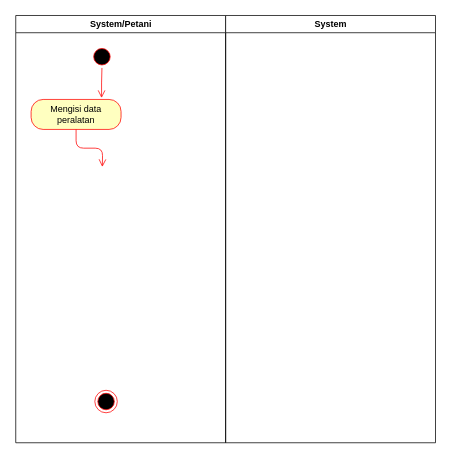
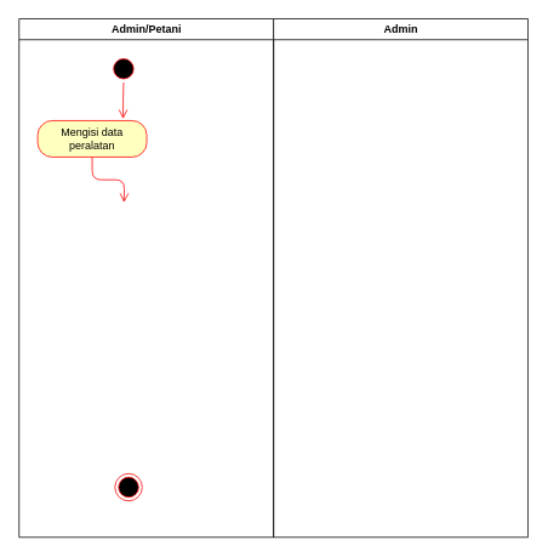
- <mxCell id="2" value="System/Petani" style="swimlane;whiteSpace=wrap" parent="1" vertex="1"><mxGeometry x="20.5" y="20" width="280" height="570" as="geometry" /></mxCell>
+ <mxCell id="2" value="Admin/Petani" style="swimlane;whiteSpace=wrap" parent="1" vertex="1"><mxGeometry x="20.5" y="20" width="280" height="570" as="geometry" /></mxCell>
- <mxCell id="8" value="System" style="swimlane;whiteSpace=wrap;startSize=23;" parent="1" vertex="1"><mxGeometry x="300.5" y="20" width="280" height="570" as="geometry" /></mxCell>
+ <mxCell id="8" value="Admin" style="swimlane;whiteSpace=wrap;startSize=23;" parent="1" vertex="1"><mxGeometry x="300.5" y="20" width="280" height="570" as="geometry" /></mxCell>
